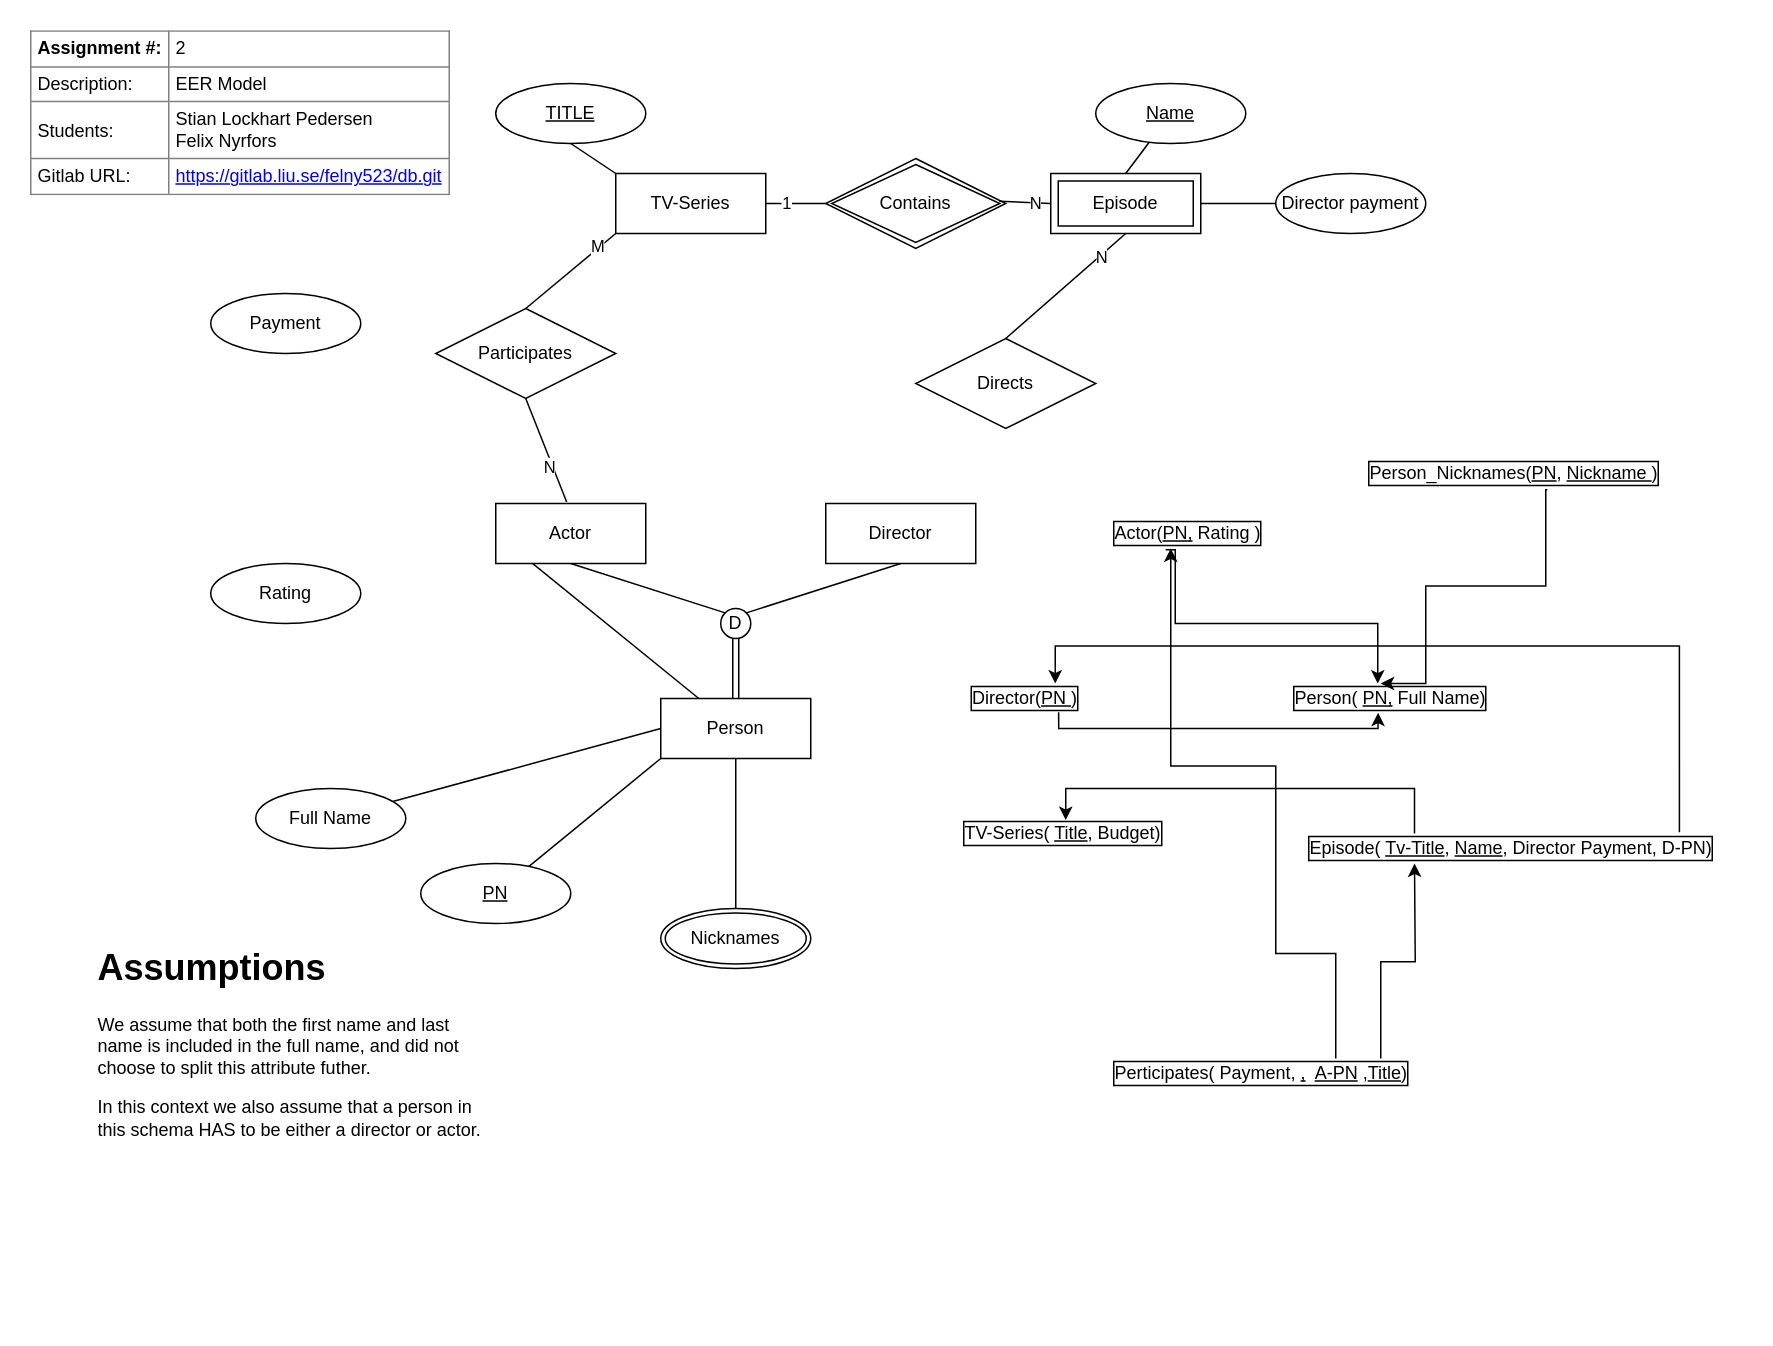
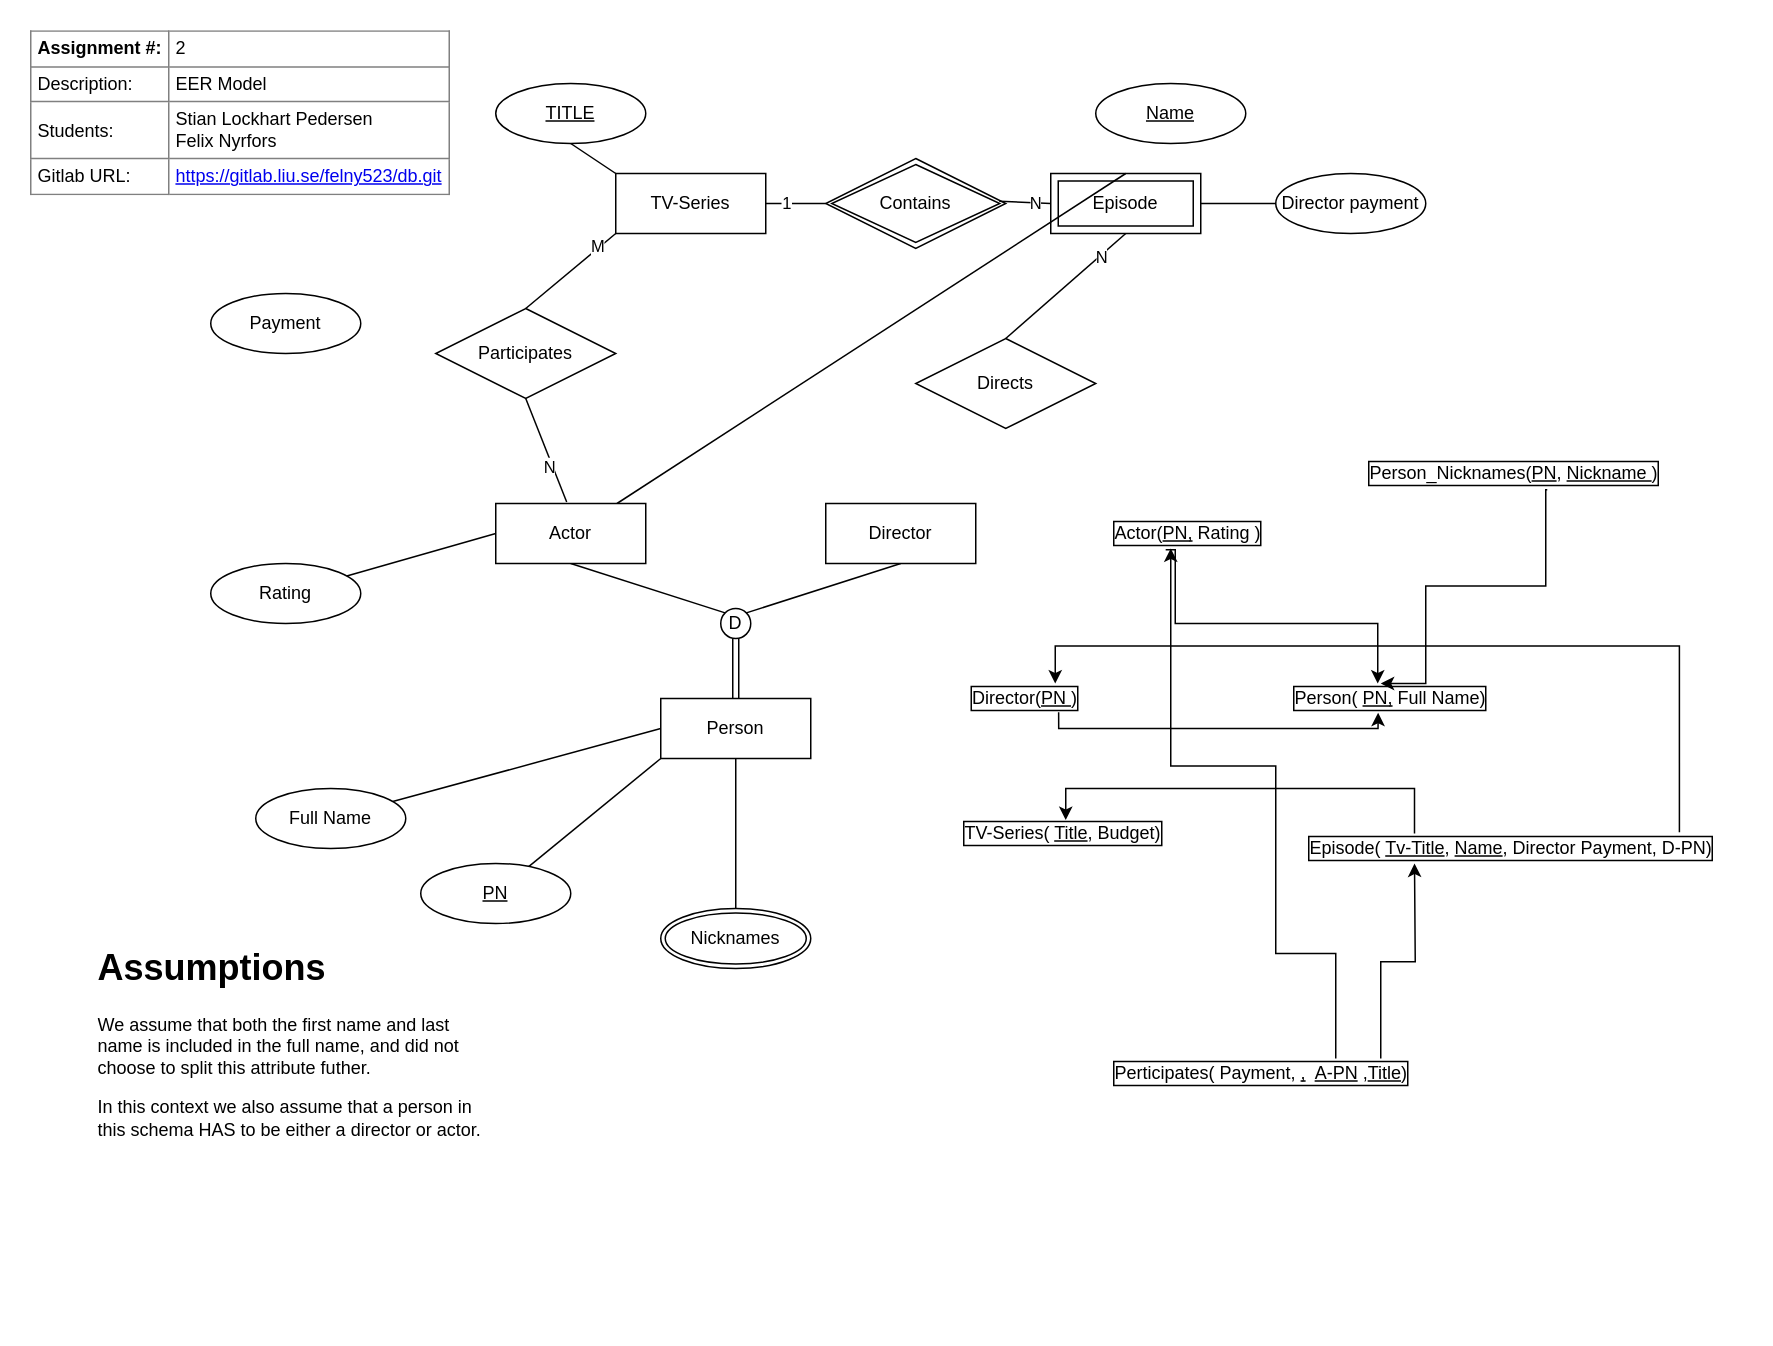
- <mxCell id="12" value="" style="endArrow=none;html=1;rounded=0;exitX=0.5;exitY=0;exitDx=0;exitDy=0;" parent="1" source="9" target="13" edge="1"><mxGeometry relative="1" as="geometry"><mxPoint x="560" y="125" as="sourcePoint" /><mxPoint x="720" y="125" as="targetPoint" /></mxGeometry></mxCell>
+ <mxCell id="12" value="" style="endArrow=none;html=1;rounded=0;exitX=0.5;exitY=0;exitDx=0;exitDy=0;" parent="1" source="9" target="22" edge="1"><mxGeometry relative="1" as="geometry"><mxPoint x="560" y="125" as="sourcePoint" /><mxPoint x="720" y="125" as="targetPoint" /></mxGeometry></mxCell>
- <mxCell id="20" value="" style="endArrow=none;html=1;rounded=0;exitX=0;exitY=0.5;exitDx=0;exitDy=0;" parent="1" source="22" target="3" edge="1"><mxGeometry relative="1" as="geometry"><mxPoint x="477.077" y="378.418" as="sourcePoint" /><mxPoint x="550" y="405" as="targetPoint" /></mxGeometry></mxCell>
+ <mxCell id="20" value="" style="endArrow=none;html=1;rounded=0;exitX=0;exitY=0.5;exitDx=0;exitDy=0;" parent="1" source="22" target="21" edge="1"><mxGeometry relative="1" as="geometry"><mxPoint x="477.077" y="378.418" as="sourcePoint" /><mxPoint x="550" y="405" as="targetPoint" /></mxGeometry></mxCell>
